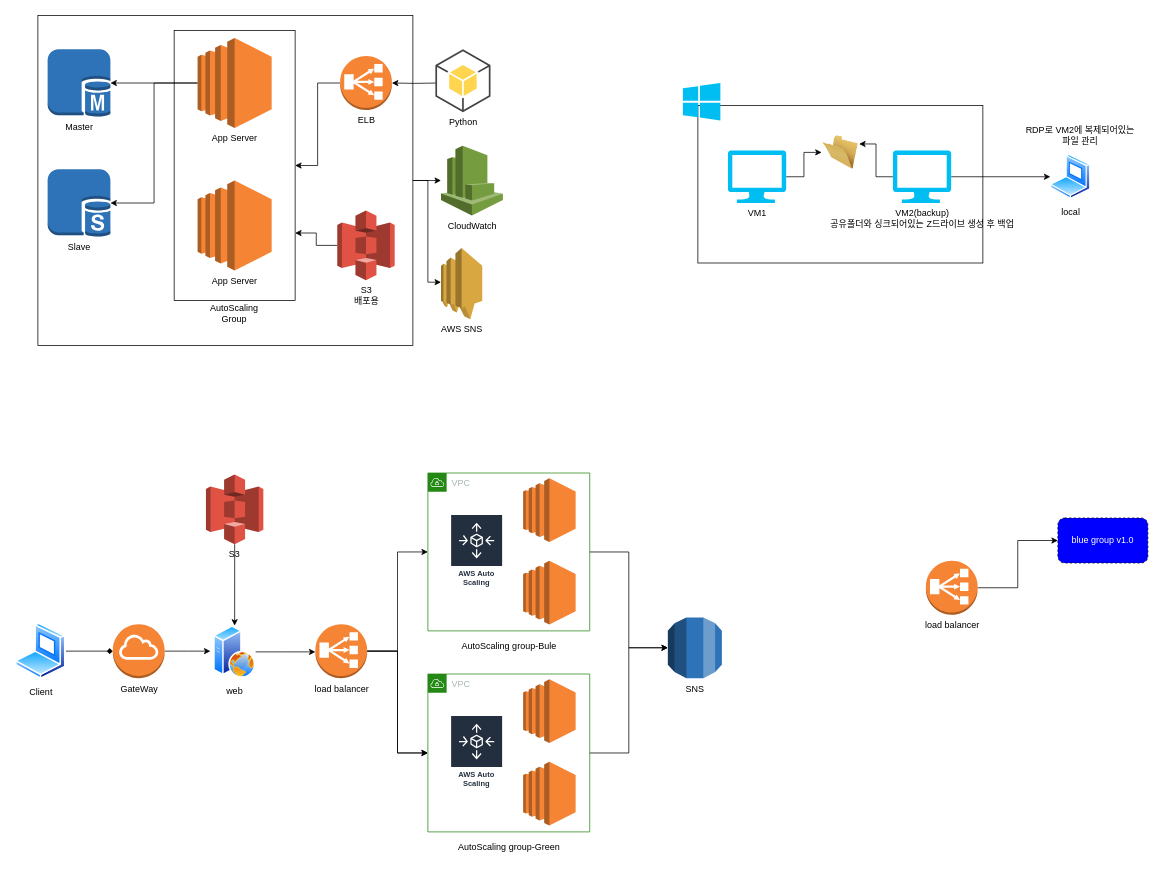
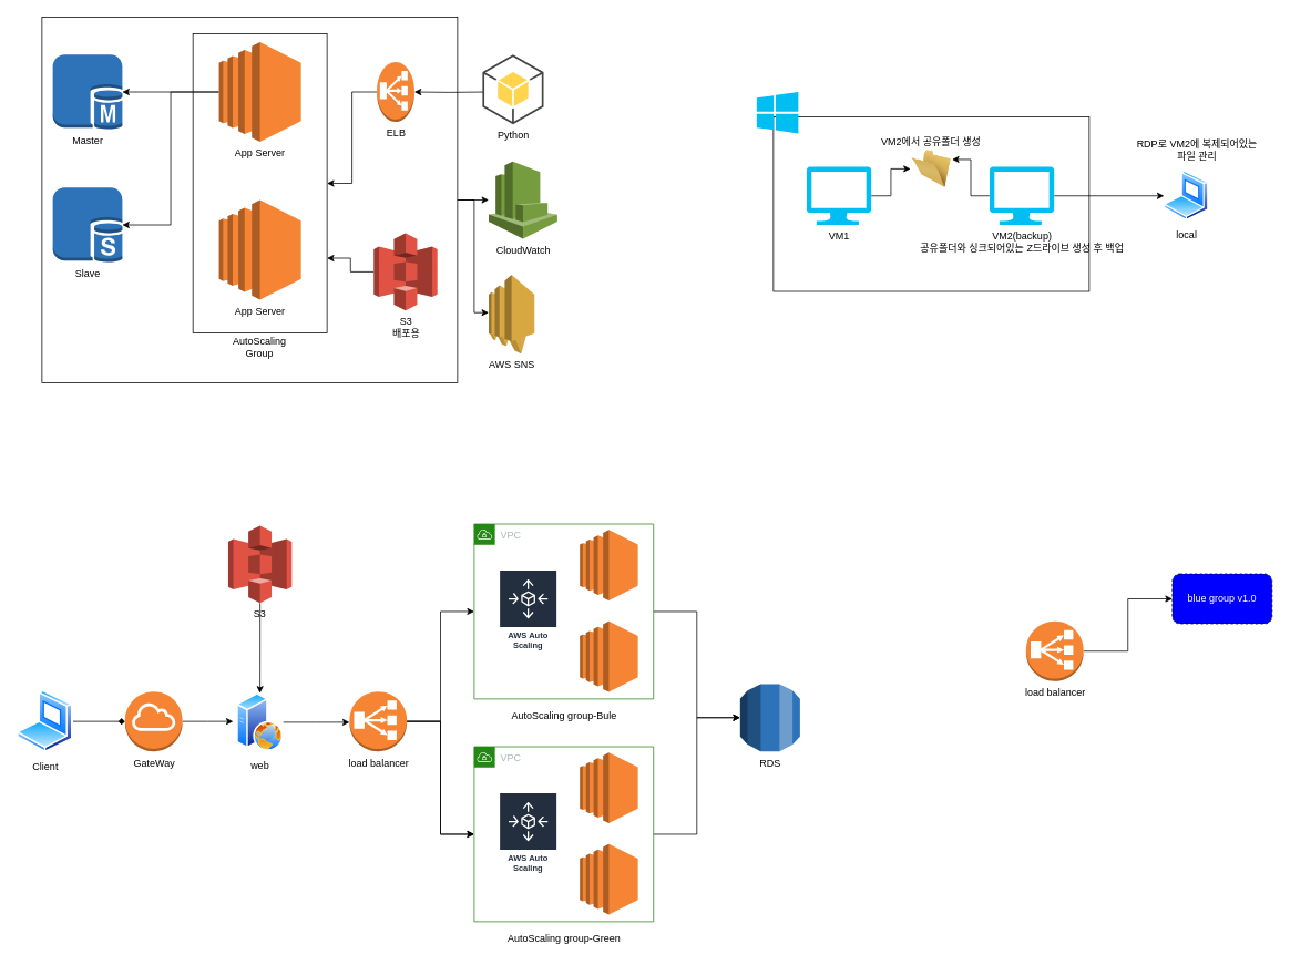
- <mxCell id="10" value="ELB" style="outlineConnect=0;dashed=0;verticalLabelPosition=bottom;verticalAlign=top;align=center;html=1;shape=mxgraph.aws3.classic_load_balancer;fillColor=#F58534;gradientColor=none;" parent="1" vertex="1"><mxGeometry x="453" y="74" width="69" height="72" as="geometry" /></mxCell>
+ <mxCell id="10" value="ELB" style="outlineConnect=0;dashed=0;verticalLabelPosition=bottom;verticalAlign=top;align=center;html=1;shape=mxgraph.aws3.classic_load_balancer;fillColor=#F58534;gradientColor=none;" parent="1" vertex="1"><mxGeometry x="453" y="74" width="45" height="72" as="geometry" /></mxCell>
+ <mxCell id="46" value="VM2에서 공유폴더 생성" style="text;html=1;strokeColor=none;fillColor=none;align=center;verticalAlign=middle;whiteSpace=wrap;rounded=0;" parent="1" vertex="1"><mxGeometry x="1040" y="160" width="160" height="20" as="geometry" /></mxCell>
- <mxCell id="27" value="SNS" style="outlineConnect=0;dashed=0;verticalLabelPosition=bottom;verticalAlign=top;align=center;html=1;shape=mxgraph.aws3.rds;fillColor=#2E73B8;gradientColor=none;" parent="1" vertex="1"><mxGeometry x="890" y="822.5" width="72" height="81" as="geometry" /></mxCell>
+ <mxCell id="27" value="RDS" style="outlineConnect=0;dashed=0;verticalLabelPosition=bottom;verticalAlign=top;align=center;html=1;shape=mxgraph.aws3.rds;fillColor=#2E73B8;gradientColor=none;" parent="1" vertex="1"><mxGeometry x="890" y="822.5" width="72" height="81" as="geometry" /></mxCell>
